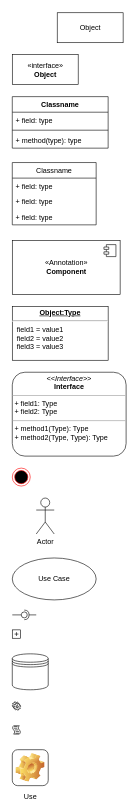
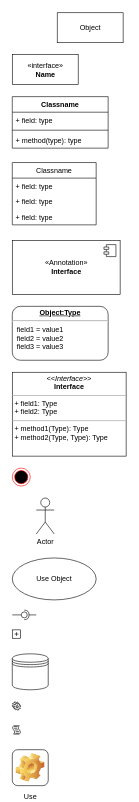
- <mxCell id="3" value="&amp;laquo;interface&amp;raquo;&lt;br&gt;&lt;b&gt;Object&lt;/b&gt;" style="html=1;" vertex="1" parent="1"><mxGeometry x="20" y="90" width="110" height="50" as="geometry" /></mxCell>
+ <mxCell id="3" value="&amp;laquo;interface&amp;raquo;&lt;br&gt;&lt;b&gt;Name&lt;/b&gt;" style="html=1;" vertex="1" parent="1"><mxGeometry x="20" y="90" width="110" height="50" as="geometry" /></mxCell>
- <mxCell id="12" value="&amp;laquo;Annotation&amp;raquo;&lt;br/&gt;&lt;b&gt;Component&lt;/b&gt;" style="html=1;" vertex="1" parent="1"><mxGeometry x="20" y="400" width="180" height="90" as="geometry" /></mxCell>
+ <mxCell id="12" value="&amp;laquo;Annotation&amp;raquo;&lt;br/&gt;&lt;b&gt;Interface&lt;/b&gt;" style="html=1;" vertex="1" parent="1"><mxGeometry x="20" y="400" width="180" height="90" as="geometry" /></mxCell>
- <mxCell id="14" value="&lt;p style=&quot;margin:0px;margin-top:4px;text-align:center;text-decoration:underline;&quot;&gt;&lt;b&gt;Object:Type&lt;/b&gt;&lt;/p&gt;&lt;hr/&gt;&lt;p style=&quot;margin:0px;margin-left:8px;&quot;&gt;field1 = value1&lt;br/&gt;field2 = value2&lt;br&gt;field3 = value3&lt;/p&gt;" style="verticalAlign=top;align=left;overflow=fill;fontSize=12;fontFamily=Helvetica;html=1;" vertex="1" parent="1"><mxGeometry x="20" y="510" width="160" height="90" as="geometry" /></mxCell>
+ <mxCell id="14" value="&lt;p style=&quot;margin:0px;margin-top:4px;text-align:center;text-decoration:underline;&quot;&gt;&lt;b&gt;Object:Type&lt;/b&gt;&lt;/p&gt;&lt;hr/&gt;&lt;p style=&quot;margin:0px;margin-left:8px;&quot;&gt;field1 = value1&lt;br/&gt;field2 = value2&lt;br&gt;field3 = value3&lt;/p&gt;" style="verticalAlign=top;align=left;overflow=fill;fontSize=12;fontFamily=Helvetica;html=1;rounded=1;" vertex="1" parent="1"><mxGeometry x="20" y="510" width="160" height="90" as="geometry" /></mxCell>
- <mxCell id="15" value="&lt;p style=&quot;margin:0px;margin-top:4px;text-align:center;&quot;&gt;&lt;i&gt;&amp;lt;&amp;lt;Interface&amp;gt;&amp;gt;&lt;/i&gt;&lt;br/&gt;&lt;b&gt;Interface&lt;/b&gt;&lt;/p&gt;&lt;hr size=&quot;1&quot;/&gt;&lt;p style=&quot;margin:0px;margin-left:4px;&quot;&gt;+ field1: Type&lt;br/&gt;+ field2: Type&lt;/p&gt;&lt;hr size=&quot;1&quot;/&gt;&lt;p style=&quot;margin:0px;margin-left:4px;&quot;&gt;+ method1(Type): Type&lt;br/&gt;+ method2(Type, Type): Type&lt;/p&gt;" style="verticalAlign=top;align=left;overflow=fill;fontSize=12;fontFamily=Helvetica;html=1;rounded=1;" vertex="1" parent="1"><mxGeometry x="20" y="620" width="190" height="140" as="geometry" /></mxCell>
+ <mxCell id="15" value="&lt;p style=&quot;margin:0px;margin-top:4px;text-align:center;&quot;&gt;&lt;i&gt;&amp;lt;&amp;lt;Interface&amp;gt;&amp;gt;&lt;/i&gt;&lt;br/&gt;&lt;b&gt;Interface&lt;/b&gt;&lt;/p&gt;&lt;hr size=&quot;1&quot;/&gt;&lt;p style=&quot;margin:0px;margin-left:4px;&quot;&gt;+ field1: Type&lt;br/&gt;+ field2: Type&lt;/p&gt;&lt;hr size=&quot;1&quot;/&gt;&lt;p style=&quot;margin:0px;margin-left:4px;&quot;&gt;+ method1(Type): Type&lt;br/&gt;+ method2(Type, Type): Type&lt;/p&gt;" style="verticalAlign=top;align=left;overflow=fill;fontSize=12;fontFamily=Helvetica;html=1;" vertex="1" parent="1"><mxGeometry x="20" y="620" width="190" height="140" as="geometry" /></mxCell>
- <mxCell id="18" value="Use Case" style="ellipse;whiteSpace=wrap;html=1;" vertex="1" parent="1"><mxGeometry x="20" y="930" width="140" height="70" as="geometry" /></mxCell>
+ <mxCell id="18" value="Use Object" style="ellipse;whiteSpace=wrap;html=1;" vertex="1" parent="1"><mxGeometry x="20" y="930" width="140" height="70" as="geometry" /></mxCell>
